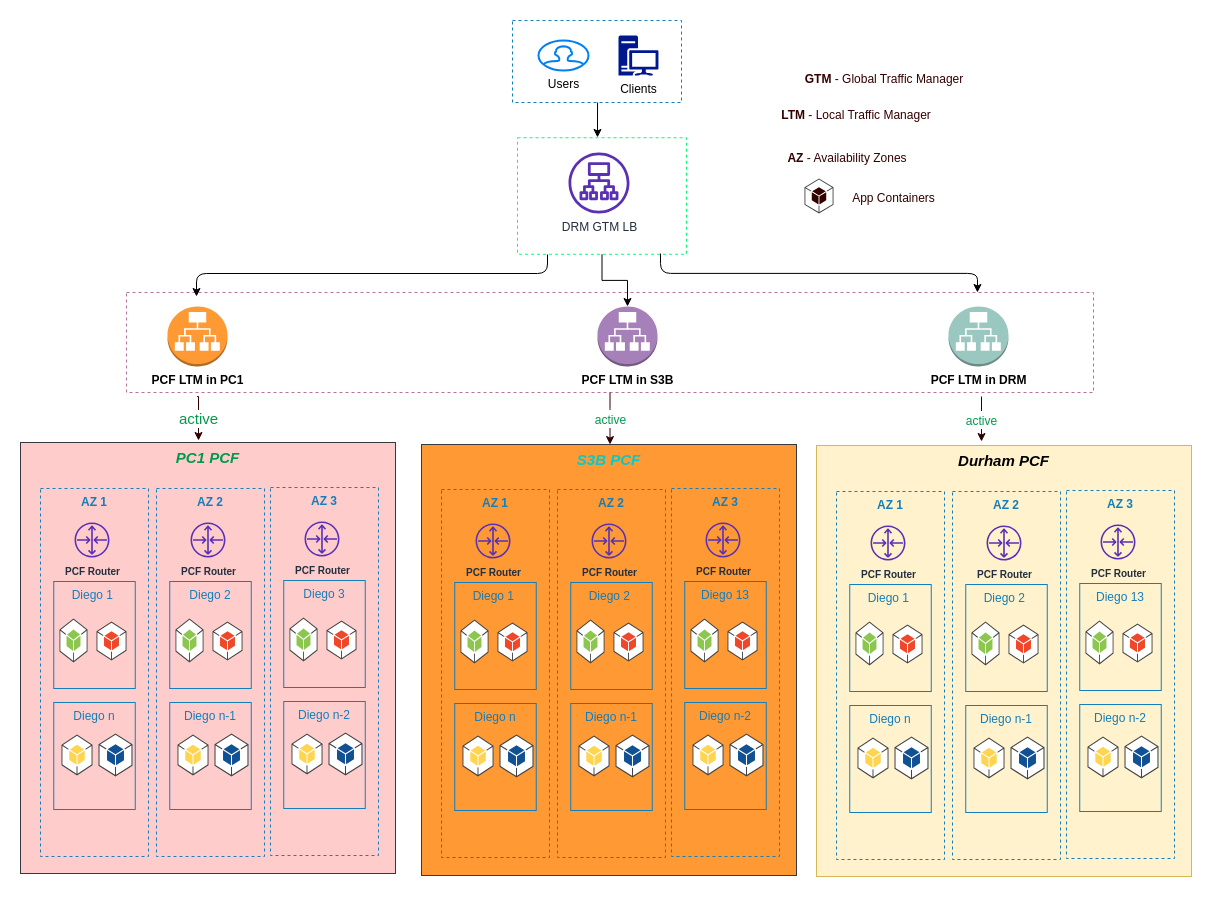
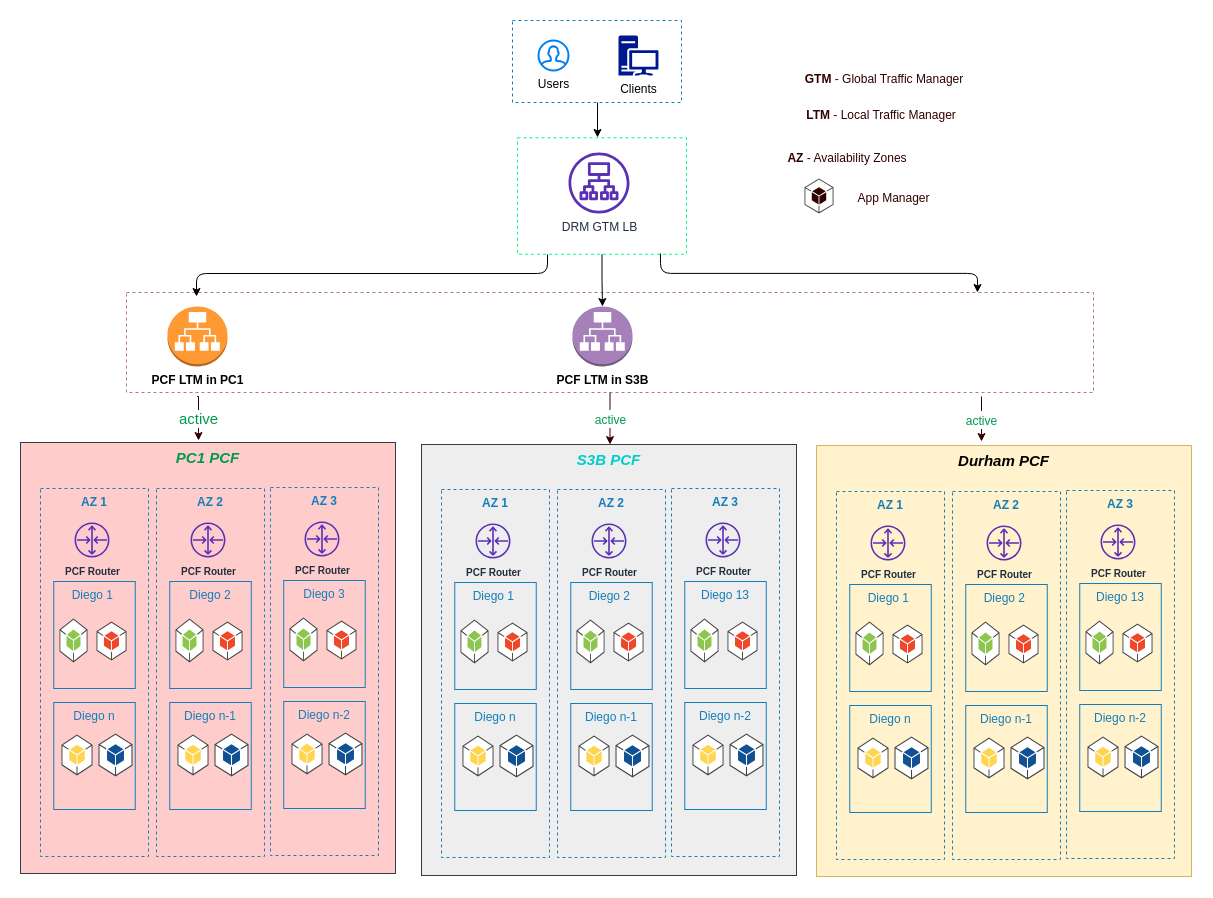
- <mxCell id="3" value="Users" style="html=1;verticalLabelPosition=bottom;align=center;labelBackgroundColor=#ffffff;verticalAlign=top;strokeWidth=2;strokeColor=#0080F0;shadow=0;dashed=0;shape=mxgraph.ios7.icons.user;" parent="1" vertex="1"><mxGeometry x="538" y="40" width="50" height="30" as="geometry" /></mxCell>
+ <mxCell id="3" value="Users" style="html=1;verticalLabelPosition=bottom;align=center;labelBackgroundColor=#ffffff;verticalAlign=top;strokeWidth=2;strokeColor=#0080F0;shadow=0;dashed=0;shape=mxgraph.ios7.icons.user;" parent="1" vertex="1"><mxGeometry x="538" y="40" width="30" height="30" as="geometry" /></mxCell>
- <mxCell id="73" value="&lt;font style=&quot;font-size: 12px&quot; color=&quot;#330000&quot;&gt;&lt;b&gt;LTM &lt;/b&gt;- Local Traffic&amp;nbsp;&lt;/font&gt;&lt;font color=&quot;#330000&quot;&gt;&lt;span style=&quot;font-size: 12px&quot;&gt;Manager&lt;/span&gt;&lt;/font&gt;" style="text;html=1;strokeColor=none;fillColor=none;align=center;verticalAlign=middle;whiteSpace=wrap;rounded=0;fontSize=15;fontColor=#00994D;" parent="1" vertex="1"><mxGeometry x="744" y="103" width="224" height="20" as="geometry" /></mxCell>
+ <mxCell id="73" value="&lt;font style=&quot;font-size: 12px&quot; color=&quot;#330000&quot;&gt;&lt;b&gt;LTM &lt;/b&gt;- Local Traffic&amp;nbsp;&lt;/font&gt;&lt;font color=&quot;#330000&quot;&gt;&lt;span style=&quot;font-size: 12px&quot;&gt;Manager&lt;/span&gt;&lt;/font&gt;" style="text;html=1;strokeColor=none;fillColor=none;align=center;verticalAlign=middle;whiteSpace=wrap;rounded=0;fontSize=15;fontColor=#00994D;" parent="1" vertex="1"><mxGeometry x="769" y="103" width="224" height="20" as="geometry" /></mxCell>
- <mxCell id="76" value="&lt;font color=&quot;#330000&quot;&gt;&lt;span style=&quot;font-size: 12px&quot;&gt;App Containers&lt;/span&gt;&lt;/font&gt;" style="text;html=1;strokeColor=none;fillColor=none;align=center;verticalAlign=middle;whiteSpace=wrap;rounded=0;fontSize=15;fontColor=#00994D;" parent="1" vertex="1"><mxGeometry x="835" y="185.5" width="117" height="20" as="geometry" /></mxCell>
+ <mxCell id="76" value="&lt;font color=&quot;#330000&quot;&gt;&lt;span style=&quot;font-size: 12px&quot;&gt;App Manager&lt;/span&gt;&lt;/font&gt;" style="text;html=1;strokeColor=none;fillColor=none;align=center;verticalAlign=middle;whiteSpace=wrap;rounded=0;fontSize=15;fontColor=#00994D;" parent="1" vertex="1"><mxGeometry x="835" y="185.5" width="117" height="20" as="geometry" /></mxCell>
- <mxCell id="6" value="&lt;b&gt;PCF LTM in S3B&lt;/b&gt;" style="outlineConnect=0;dashed=0;verticalLabelPosition=bottom;verticalAlign=top;align=center;html=1;shape=mxgraph.aws3.application_load_balancer;gradientColor=none;fillColor=#A680B8;" parent="1" vertex="1"><mxGeometry x="597" y="306" width="60" height="60" as="geometry" /></mxCell>
+ <mxCell id="6" value="&lt;b&gt;PCF LTM in S3B&lt;/b&gt;" style="outlineConnect=0;dashed=0;verticalLabelPosition=bottom;verticalAlign=top;align=center;html=1;shape=mxgraph.aws3.application_load_balancer;gradientColor=none;fillColor=#A680B8;" parent="1" vertex="1"><mxGeometry x="572" y="306" width="60" height="60" as="geometry" /></mxCell>
- <mxCell id="7" value="&lt;b&gt;PCF LTM in DRM&lt;/b&gt;" style="outlineConnect=0;dashed=0;verticalLabelPosition=bottom;verticalAlign=top;align=center;html=1;shape=mxgraph.aws3.application_load_balancer;gradientColor=none;fillColor=#9AC7BF;" parent="1" vertex="1"><mxGeometry x="948" y="306" width="60" height="60" as="geometry" /></mxCell>
- <mxCell id="36" value="S3B PCF" style="verticalAlign=top;fontStyle=3;fontSize=15;fillColor=#ff9933;strokeColor=#36393d;fontColor=#00CCCC;" parent="1" vertex="1"><mxGeometry x="421" y="444" width="375" height="431" as="geometry" /></mxCell>
+ <mxCell id="36" value="S3B PCF" style="verticalAlign=top;fontStyle=3;fontSize=15;fillColor=#eeeeee;strokeColor=#36393d;fontColor=#00CCCC;" parent="1" vertex="1"><mxGeometry x="421" y="444" width="375" height="431" as="geometry" /></mxCell>
